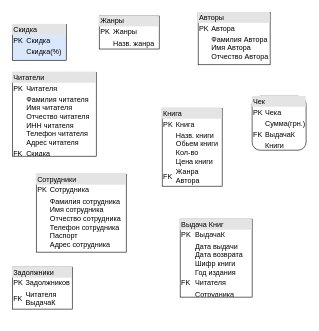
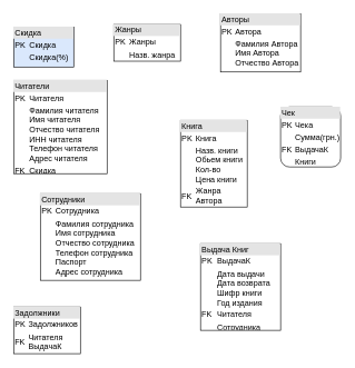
- <mxCell id="9" value="&lt;div style=&quot;box-sizing: border-box ; width: 100% ; background: #e4e4e4 ; padding: 2px&quot;&gt;Жанры&lt;/div&gt;&lt;table style=&quot;width: 100% ; font-size: 1em&quot; cellpadding=&quot;2&quot; cellspacing=&quot;0&quot;&gt;&lt;tbody&gt;&lt;tr&gt;&lt;td&gt;PK&lt;/td&gt;&lt;td&gt;Жанры&lt;/td&gt;&lt;/tr&gt;&lt;tr&gt;&lt;td&gt;&lt;br&gt;&lt;/td&gt;&lt;td&gt;Назв. жанра&lt;/td&gt;&lt;/tr&gt;&lt;tr&gt;&lt;td&gt;&lt;/td&gt;&lt;td&gt;&lt;br&gt;&lt;/td&gt;&lt;/tr&gt;&lt;/tbody&gt;&lt;/table&gt;" style="verticalAlign=top;align=left;overflow=fill;html=1;" vertex="1" parent="1"><mxGeometry x="165" y="26.25" width="100" height="55" as="geometry" /></mxCell>
+ <mxCell id="9" value="&lt;div style=&quot;box-sizing: border-box ; width: 100% ; background: #e4e4e4 ; padding: 2px&quot;&gt;Жанры&lt;/div&gt;&lt;table style=&quot;width: 100% ; font-size: 1em&quot; cellpadding=&quot;2&quot; cellspacing=&quot;0&quot;&gt;&lt;tbody&gt;&lt;tr&gt;&lt;td&gt;PK&lt;/td&gt;&lt;td&gt;Жанры&lt;/td&gt;&lt;/tr&gt;&lt;tr&gt;&lt;td&gt;&lt;br&gt;&lt;/td&gt;&lt;td&gt;Назв. жанра&lt;/td&gt;&lt;/tr&gt;&lt;tr&gt;&lt;td&gt;&lt;/td&gt;&lt;td&gt;&lt;br&gt;&lt;/td&gt;&lt;/tr&gt;&lt;/tbody&gt;&lt;/table&gt;" style="verticalAlign=top;align=left;overflow=fill;html=1;" vertex="1" parent="1"><mxGeometry x="170" y="36.25" width="100" height="55" as="geometry" /></mxCell>
- <mxCell id="6" value="&lt;div style=&quot;box-sizing: border-box ; width: 100% ; background: #e4e4e4 ; padding: 2px&quot;&gt;Задолжники&lt;/div&gt;&lt;table style=&quot;width: 100% ; font-size: 1em&quot; cellpadding=&quot;2&quot; cellspacing=&quot;0&quot;&gt;&lt;tbody&gt;&lt;tr&gt;&lt;td&gt;PK&lt;/td&gt;&lt;td&gt;Задолжников&lt;/td&gt;&lt;/tr&gt;&lt;tr&gt;&lt;td&gt;FK&lt;/td&gt;&lt;td&gt;Читателя&lt;br&gt;ВыдачаК&lt;/td&gt;&lt;/tr&gt;&lt;tr&gt;&lt;td&gt;&lt;/td&gt;&lt;td&gt;&lt;br&gt;&lt;/td&gt;&lt;/tr&gt;&lt;/tbody&gt;&lt;/table&gt;" style="verticalAlign=top;align=left;overflow=fill;html=1;" vertex="1" parent="1"><mxGeometry x="20" y="445" width="100" height="70" as="geometry" /></mxCell>
+ <mxCell id="6" value="&lt;div style=&quot;box-sizing: border-box ; width: 100% ; background: #e4e4e4 ; padding: 2px&quot;&gt;Задолжники&lt;/div&gt;&lt;table style=&quot;width: 100% ; font-size: 1em&quot; cellpadding=&quot;2&quot; cellspacing=&quot;0&quot;&gt;&lt;tbody&gt;&lt;tr&gt;&lt;td&gt;PK&lt;/td&gt;&lt;td&gt;Задолжников&lt;/td&gt;&lt;/tr&gt;&lt;tr&gt;&lt;td&gt;FK&lt;/td&gt;&lt;td&gt;Читателя&lt;br&gt;ВыдачаК&lt;/td&gt;&lt;/tr&gt;&lt;tr&gt;&lt;td&gt;&lt;/td&gt;&lt;td&gt;&lt;br&gt;&lt;/td&gt;&lt;/tr&gt;&lt;/tbody&gt;&lt;/table&gt;" style="verticalAlign=top;align=left;overflow=fill;html=1;" vertex="1" parent="1"><mxGeometry x="20" y="460" width="100" height="70" as="geometry" /></mxCell>
